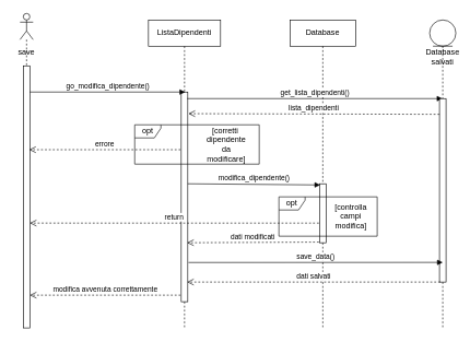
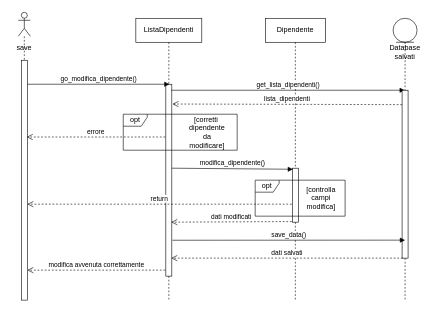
- <mxCell id="9" value="Database" style="shape=umlLifeline;perimeter=lifelinePerimeter;whiteSpace=wrap;html=1;container=1;collapsible=0;recursiveResize=0;outlineConnect=0;" parent="1" vertex="1"><mxGeometry x="442" y="30" width="100" height="470" as="geometry" /></mxCell>
+ <mxCell id="9" value="Dipendente" style="shape=umlLifeline;perimeter=lifelinePerimeter;whiteSpace=wrap;html=1;container=1;collapsible=0;recursiveResize=0;outlineConnect=0;" parent="1" vertex="1"><mxGeometry x="442" y="30" width="100" height="470" as="geometry" /></mxCell>
